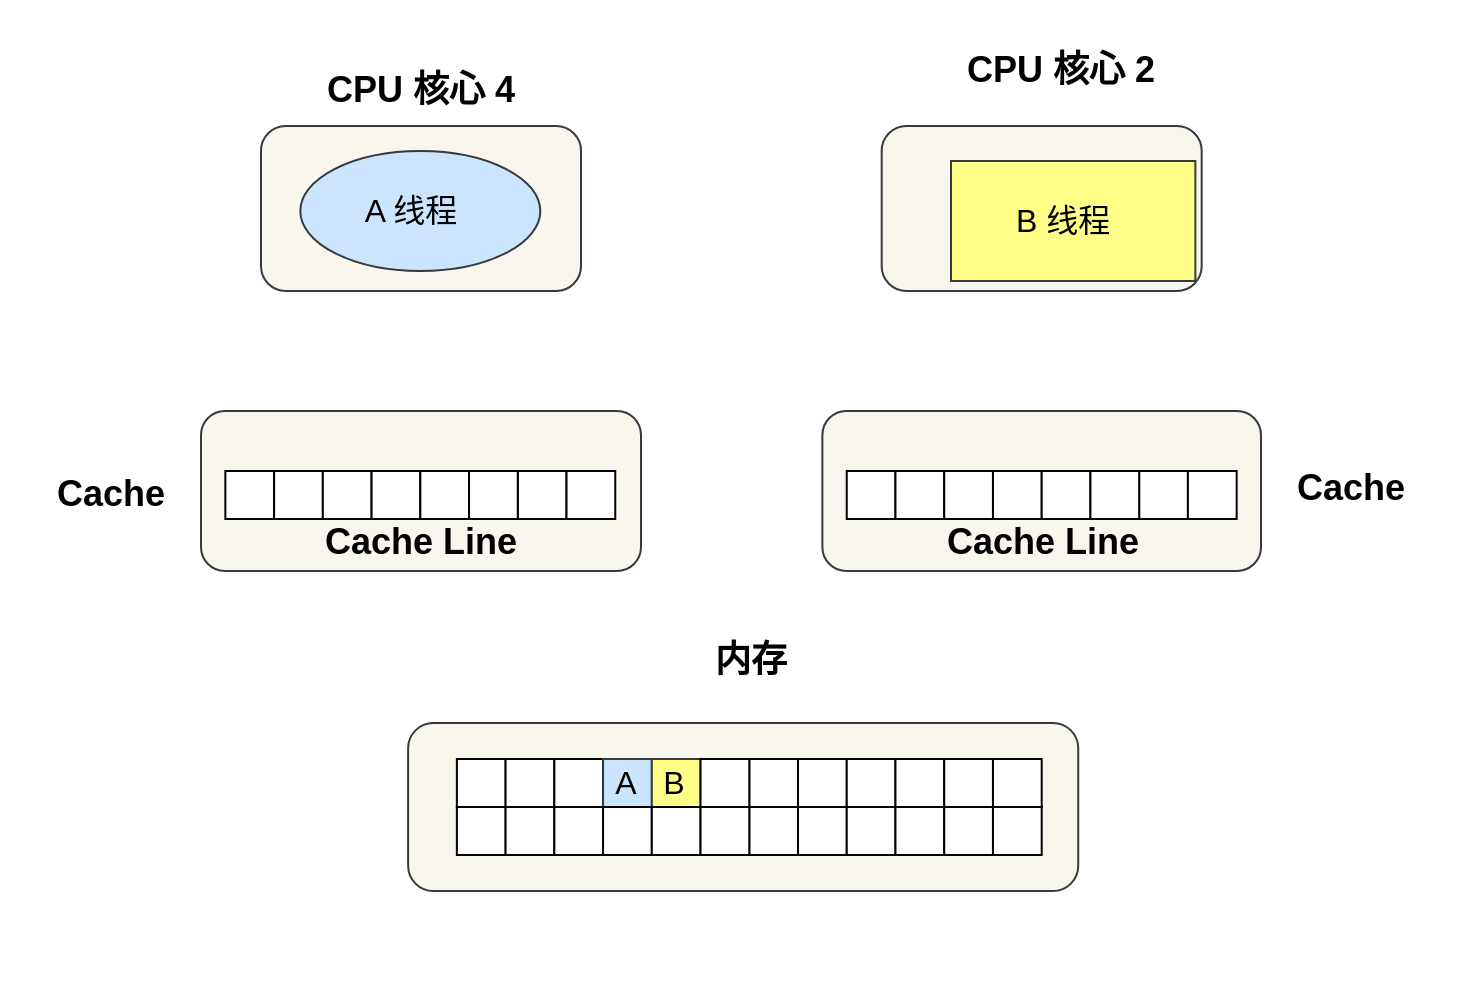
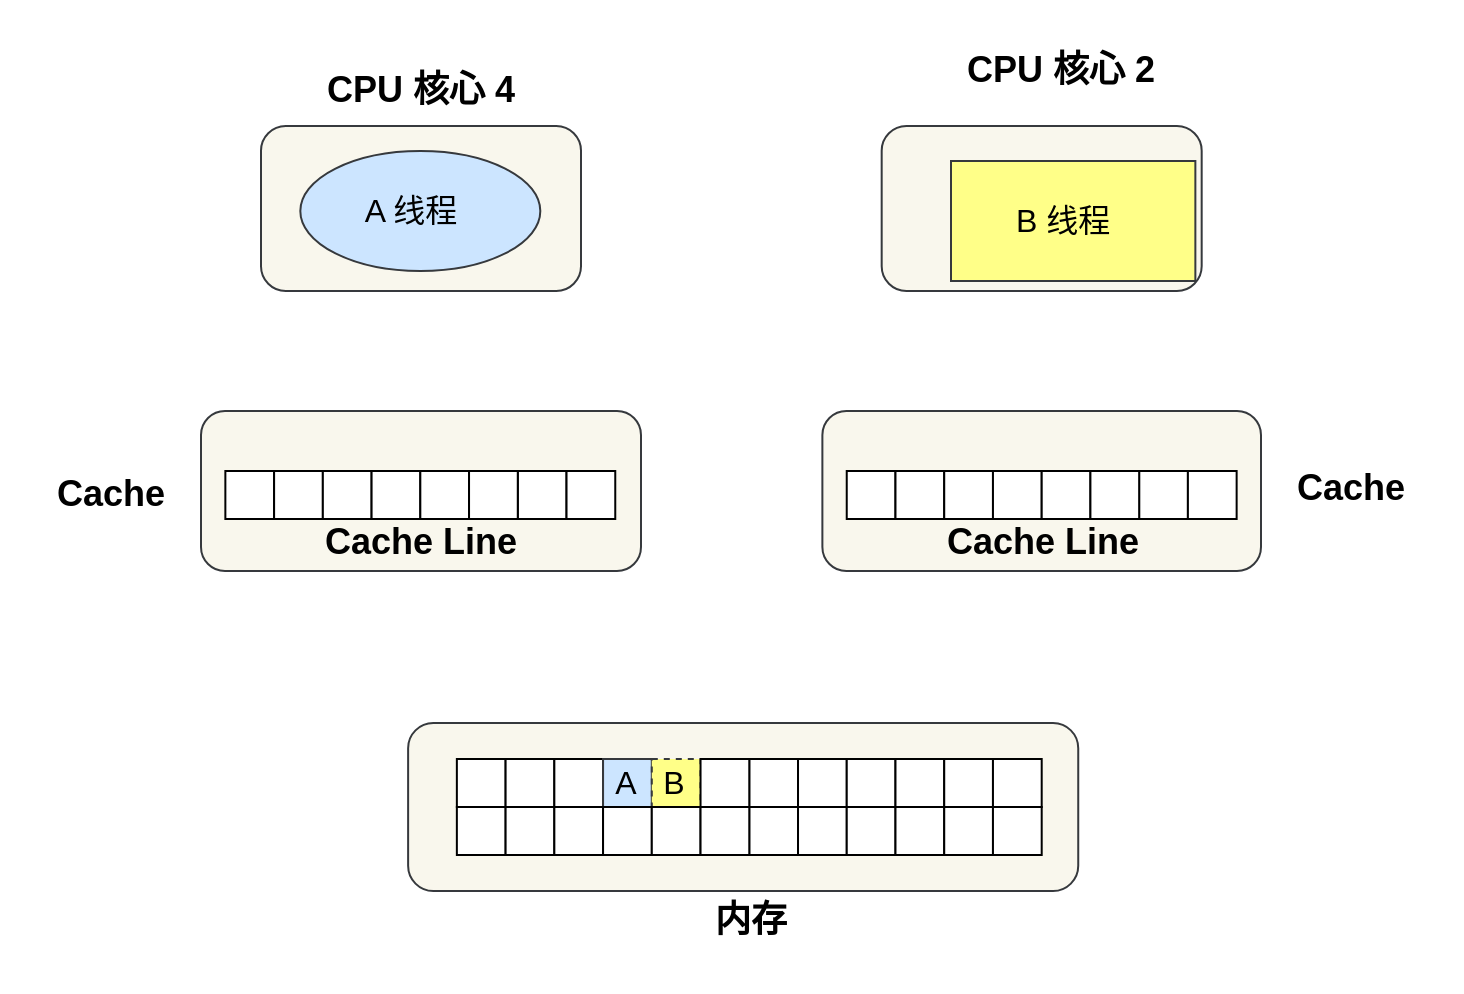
- <mxCell id="53" value="内存" style="text;html=1;align=center;verticalAlign=middle;resizable=0;points=[];autosize=1;fontSize=18;fontStyle=1" vertex="1" parent="1"><mxGeometry x="349.77" y="315" width="50" height="30" as="geometry" /></mxCell>
+ <mxCell id="53" value="内存" style="text;html=1;align=center;verticalAlign=middle;resizable=0;points=[];autosize=1;fontSize=18;fontStyle=1" vertex="1" parent="1"><mxGeometry x="349.77" y="445" width="50" height="30" as="geometry" /></mxCell>
- <mxCell id="11" value="B" style="rounded=0;whiteSpace=wrap;html=1;strokeWidth=1;fillColor=#ffff88;strokeColor=#36393d;fontSize=16;" vertex="1" parent="1"><mxGeometry x="325.402" y="379" width="24.368" height="24" as="geometry" /></mxCell>
+ <mxCell id="11" value="B" style="rounded=0;whiteSpace=wrap;html=1;strokeWidth=1;fillColor=#ffff88;strokeColor=#36393d;fontSize=16;dashed=1;" vertex="1" parent="1"><mxGeometry x="325.402" y="379" width="24.368" height="24" as="geometry" /></mxCell>
